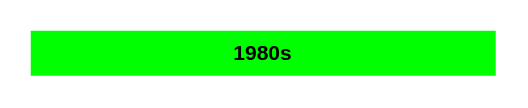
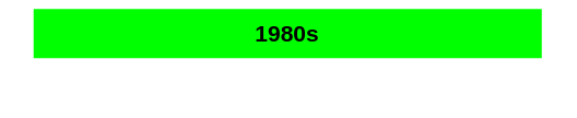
- <mxCell id="2" value="&lt;b&gt;&lt;font style=&quot;font-size: 14px;&quot;&gt;1980s&lt;/font&gt;&lt;/b&gt;" style="text;html=1;align=center;verticalAlign=middle;whiteSpace=wrap;rounded=0;fillColor=#00FF00;" vertex="1" parent="1"><mxGeometry x="20" y="20" width="310" height="30" as="geometry" /></mxCell>
+ <mxCell id="2" value="&lt;b&gt;&lt;font style=&quot;font-size: 14px;&quot;&gt;1980s&lt;/font&gt;&lt;/b&gt;" style="text;html=1;align=center;verticalAlign=middle;whiteSpace=wrap;rounded=0;fillColor=#00FF00;" vertex="1" parent="1"><mxGeometry x="20" y="5" width="310" height="30" as="geometry" /></mxCell>
